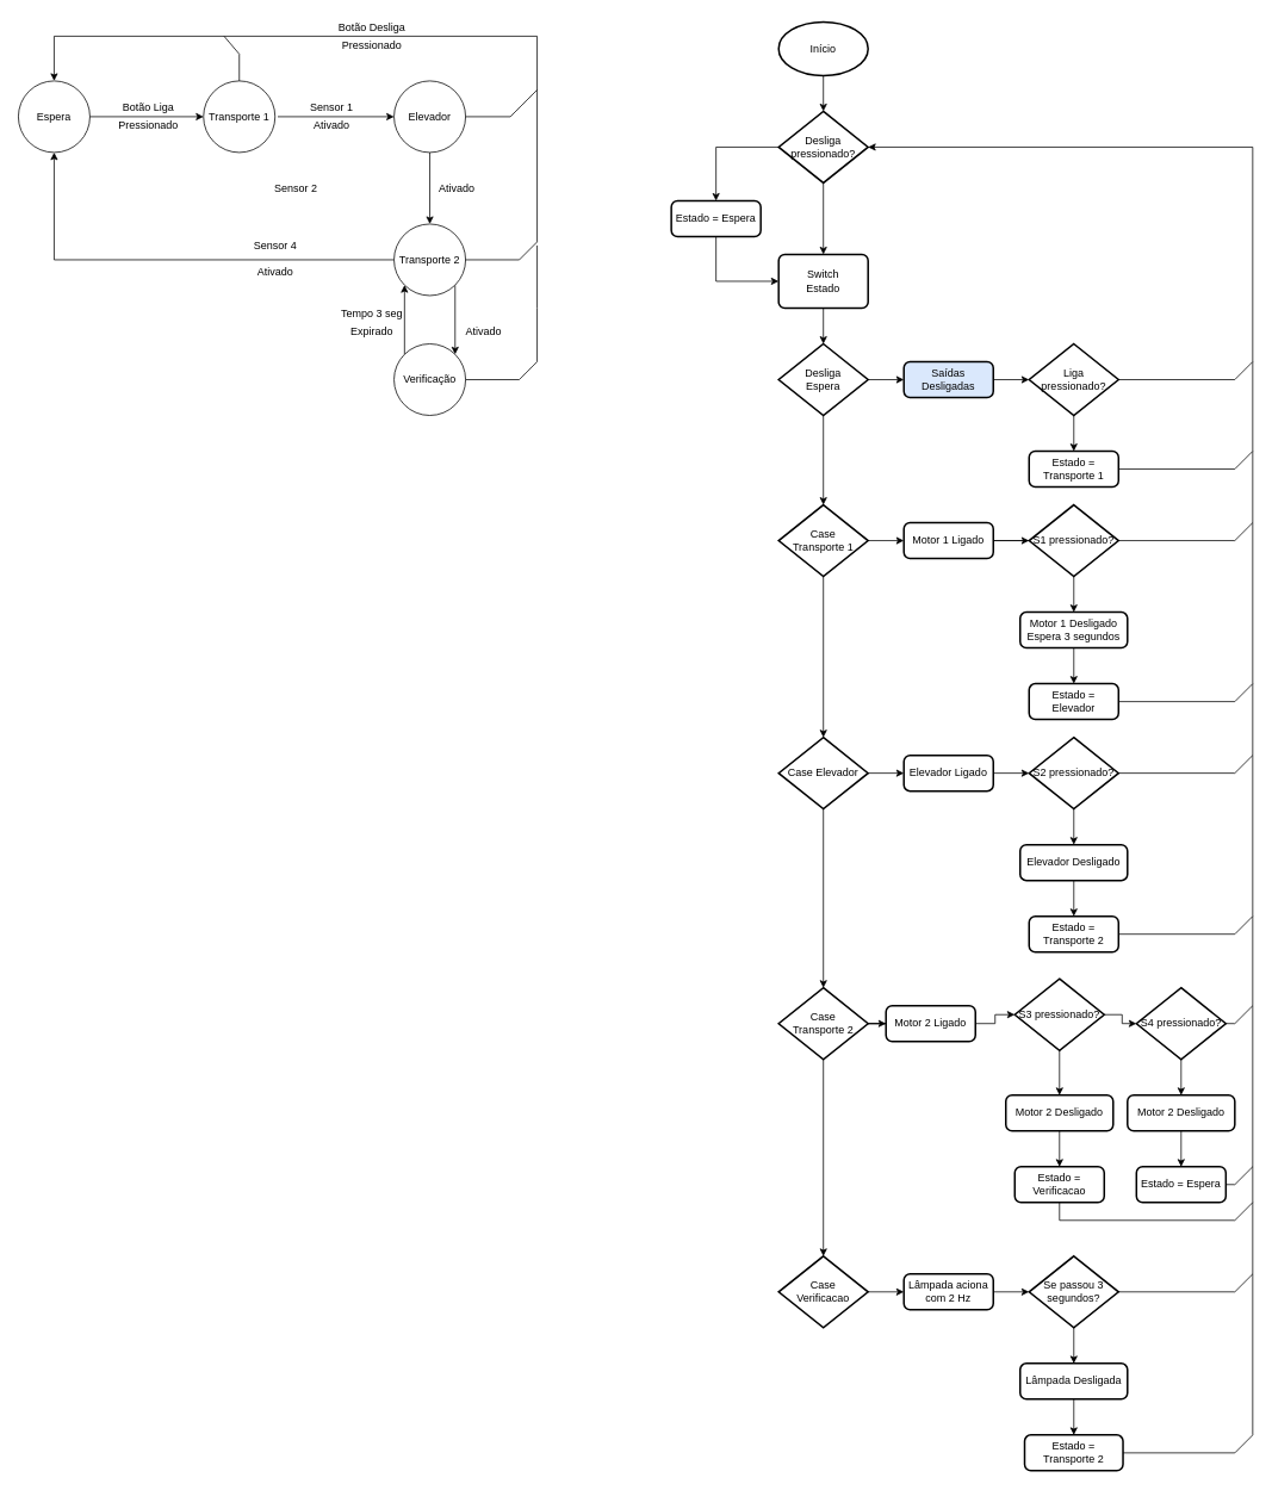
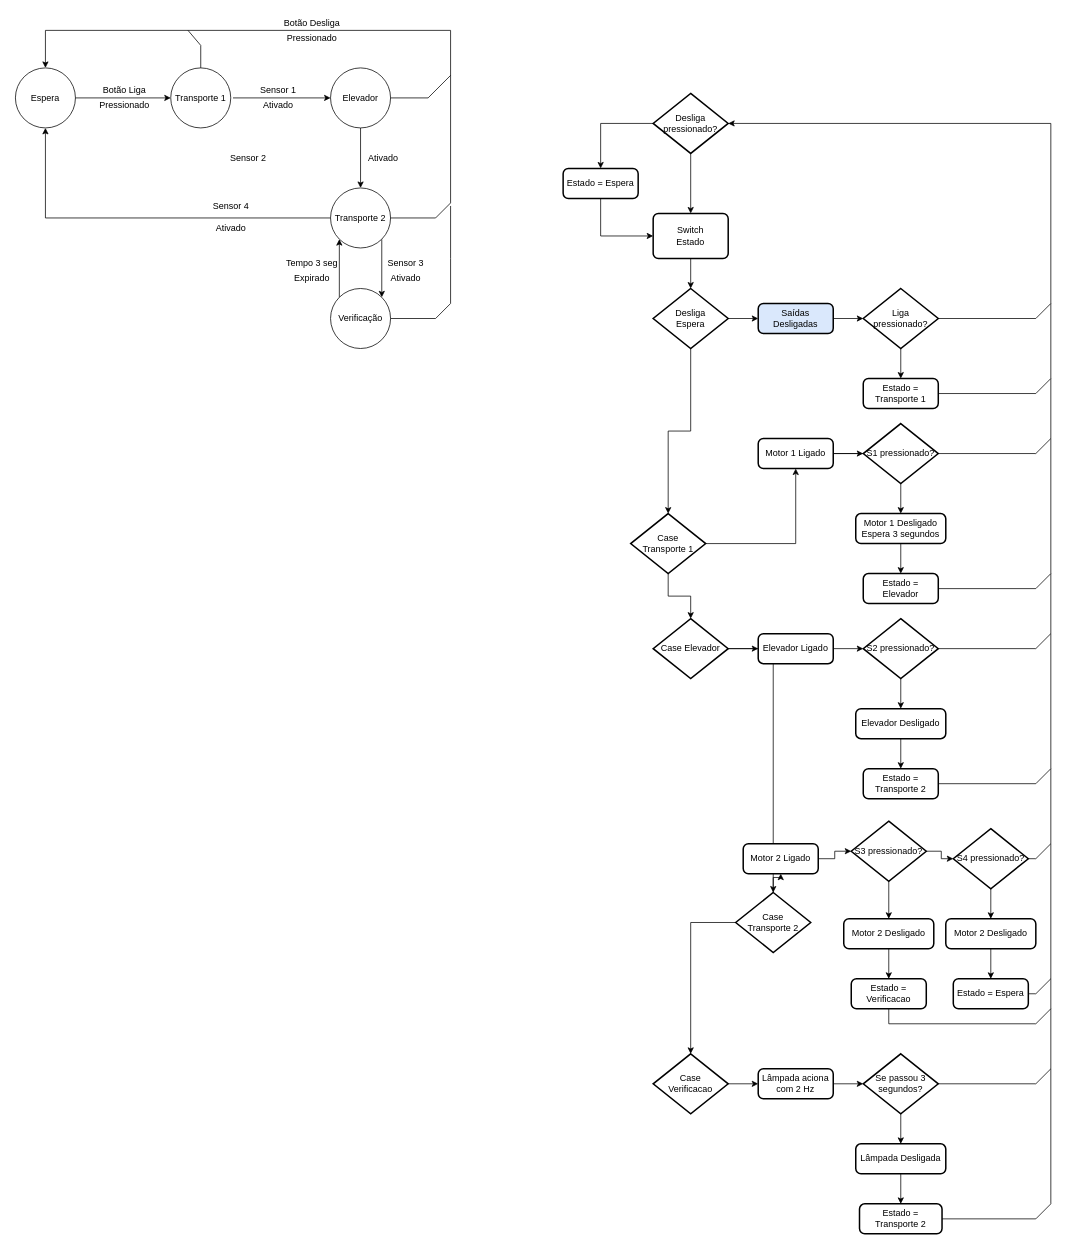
- <mxCell id="3" value="Início" style="strokeWidth=2;html=1;shape=mxgraph.flowchart.start_1;whiteSpace=wrap;" vertex="1" parent="1"><mxGeometry x="870" y="24" width="100" height="60" as="geometry" /></mxCell>
- <mxCell id="2" value="" style="edgeStyle=orthogonalEdgeStyle;rounded=0;orthogonalLoop=1;jettySize=auto;html=1;" edge="1" parent="1" source="3" target="6"><mxGeometry relative="1" as="geometry" /></mxCell>
+ <mxCell id="96" value="Sensor 3" style="text;html=1;resizable=0;autosize=1;align=center;verticalAlign=middle;points=[];fillColor=none;strokeColor=none;rounded=0;" vertex="1" parent="1"><mxGeometry x="510" y="340" width="60" height="20" as="geometry" /></mxCell>
- <mxCell id="22" value="Case &lt;br&gt;Transporte 1" style="strokeWidth=2;html=1;shape=mxgraph.flowchart.decision;whiteSpace=wrap;" vertex="1" parent="1"><mxGeometry x="870" y="564" width="100" height="80" as="geometry" /></mxCell>
+ <mxCell id="22" value="Case &lt;br&gt;Transporte 1" style="strokeWidth=2;html=1;shape=mxgraph.flowchart.decision;whiteSpace=wrap;" vertex="1" parent="1"><mxGeometry x="840" y="684" width="100" height="80" as="geometry" /></mxCell>
- <mxCell id="48" value="Case &lt;br&gt;Transporte 2" style="strokeWidth=2;html=1;shape=mxgraph.flowchart.decision;whiteSpace=wrap;" vertex="1" parent="1"><mxGeometry x="870" y="1104" width="100" height="80" as="geometry" /></mxCell>
+ <mxCell id="48" value="Case &lt;br&gt;Transporte 2" style="strokeWidth=2;html=1;shape=mxgraph.flowchart.decision;whiteSpace=wrap;" vertex="1" parent="1"><mxGeometry x="980" y="1189" width="100" height="80" as="geometry" /></mxCell>
